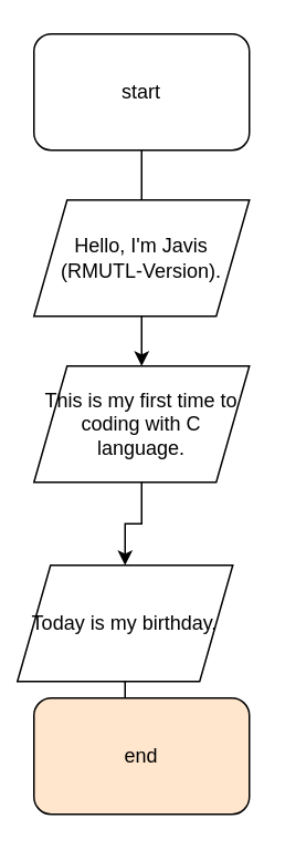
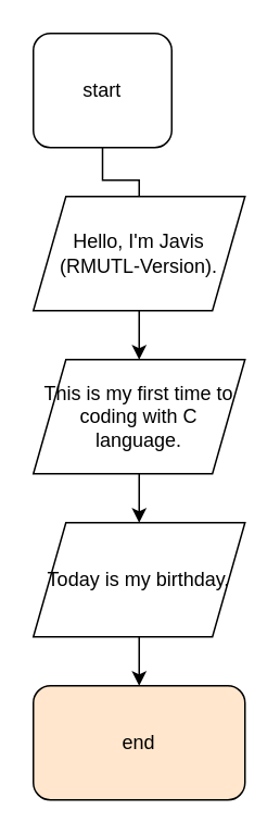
- <mxCell id="3" value="start" style="rounded=1;whiteSpace=wrap;html=1;" vertex="1" parent="1"><mxGeometry x="20" y="20" width="130" height="70" as="geometry" /></mxCell>
+ <mxCell id="3" value="start" style="rounded=1;whiteSpace=wrap;html=1;" vertex="1" parent="1"><mxGeometry x="20" y="20" width="85" height="70" as="geometry" /></mxCell>
- <mxCell id="9" value="Today is my birthday." style="shape=parallelogram;perimeter=parallelogramPerimeter;whiteSpace=wrap;html=1;fixedSize=1;" vertex="1" parent="1"><mxGeometry x="10" y="340" width="130" height="70" as="geometry" /></mxCell>
+ <mxCell id="9" value="Today is my birthday." style="shape=parallelogram;perimeter=parallelogramPerimeter;whiteSpace=wrap;html=1;fixedSize=1;" vertex="1" parent="1"><mxGeometry x="20" y="320" width="130" height="70" as="geometry" /></mxCell>
